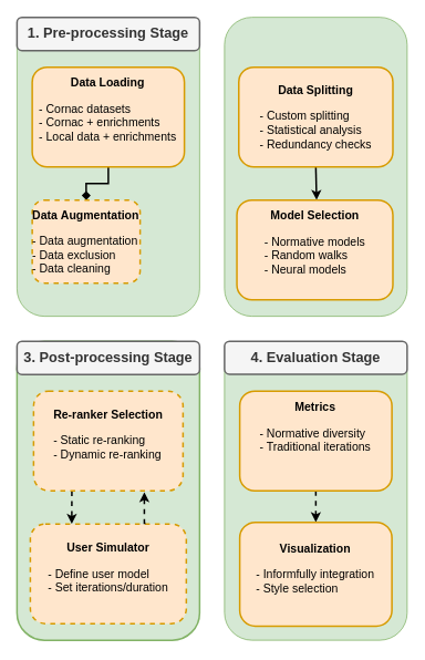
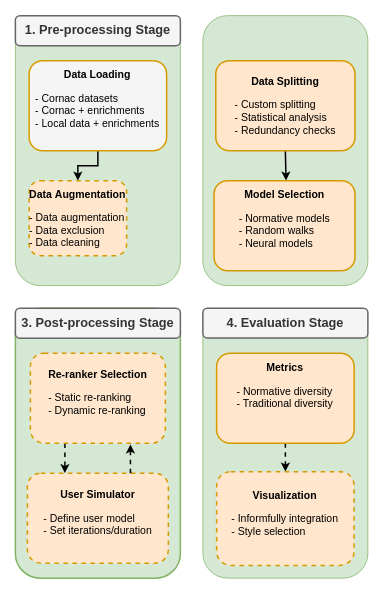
- <mxCell id="22" value="&lt;font style=&quot;font-size: 14px&quot;&gt;&lt;b&gt;Data Loading&lt;/b&gt;&lt;/font&gt;&lt;br&gt;&lt;br&gt;&lt;div style=&quot;text-align: left&quot;&gt;&lt;div&gt;&lt;span style=&quot;background-color: transparent; color: light-dark(rgb(0, 0, 0), rgb(255, 255, 255));&quot;&gt;&lt;font style=&quot;font-size: 14px;&quot;&gt;- Cornac datasets&lt;/font&gt;&lt;/span&gt;&lt;/div&gt;&lt;div&gt;&lt;font style=&quot;font-size: 14px;&quot;&gt;- Cornac + enrichments&lt;/font&gt;&lt;/div&gt;&lt;div&gt;&lt;font style=&quot;font-size: 14px;&quot;&gt;- Local data + enrichments&lt;/font&gt;&lt;/div&gt;&lt;div&gt;&lt;font style=&quot;font-size: 14px;&quot;&gt;&lt;br&gt;&lt;/font&gt;&lt;/div&gt;&lt;/div&gt;" style="rounded=1;whiteSpace=wrap;html=1;fillColor=#ffe6cc;strokeColor=#d79b00;strokeWidth=2;" parent="17" vertex="1"><mxGeometry x="18.333" y="60" width="183.333" height="120" as="geometry" /></mxCell>
+ <mxCell id="22" value="&lt;font style=&quot;font-size: 14px&quot;&gt;&lt;b&gt;Data Loading&lt;/b&gt;&lt;/font&gt;&lt;br&gt;&lt;br&gt;&lt;div style=&quot;text-align: left&quot;&gt;&lt;div&gt;&lt;span style=&quot;background-color: transparent; color: light-dark(rgb(0, 0, 0), rgb(255, 255, 255));&quot;&gt;&lt;font style=&quot;font-size: 14px;&quot;&gt;- Cornac datasets&lt;/font&gt;&lt;/span&gt;&lt;/div&gt;&lt;div&gt;&lt;font style=&quot;font-size: 14px;&quot;&gt;- Cornac + enrichments&lt;/font&gt;&lt;/div&gt;&lt;div&gt;&lt;font style=&quot;font-size: 14px;&quot;&gt;- Local data + enrichments&lt;/font&gt;&lt;/div&gt;&lt;div&gt;&lt;font style=&quot;font-size: 14px;&quot;&gt;&lt;br&gt;&lt;/font&gt;&lt;/div&gt;&lt;/div&gt;" style="rounded=1;whiteSpace=wrap;html=1;fillColor=#f5f5f5;strokeColor=#d79b00;strokeWidth=2;" parent="17" vertex="1"><mxGeometry x="18.333" y="60" width="183.333" height="120" as="geometry" /></mxCell>
- <mxCell id="21" style="edgeStyle=orthogonalEdgeStyle;rounded=0;orthogonalLoop=1;jettySize=auto;html=1;exitX=0.5;exitY=1;exitDx=0;exitDy=0;entryX=0.5;entryY=0;entryDx=0;entryDy=0;strokeWidth=2;endArrow=diamond;" parent="17" source="22" target="23" edge="1"><mxGeometry relative="1" as="geometry" /></mxCell>
+ <mxCell id="21" style="edgeStyle=orthogonalEdgeStyle;rounded=0;orthogonalLoop=1;jettySize=auto;html=1;exitX=0.5;exitY=1;exitDx=0;exitDy=0;entryX=0.5;entryY=0;entryDx=0;entryDy=0;strokeWidth=2;" parent="17" source="22" target="23" edge="1"><mxGeometry relative="1" as="geometry" /></mxCell>
- <mxCell id="15" value="&lt;font style=&quot;font-weight: bold ; font-size: 14px&quot;&gt;Metrics&lt;/font&gt;&lt;br&gt;&lt;br&gt;&lt;div style=&quot;text-align: left&quot;&gt;&lt;span style=&quot;background-color: transparent; color: light-dark(rgb(0, 0, 0), rgb(255, 255, 255));&quot;&gt;&lt;font style=&quot;font-size: 14px;&quot;&gt;- Normative diversity&lt;/font&gt;&lt;/span&gt;&lt;/div&gt;&lt;div style=&quot;text-align: left&quot;&gt;&lt;span style=&quot;font-size: 14px;&quot;&gt;- Traditional iterations&lt;/span&gt;&lt;/div&gt;&lt;div style=&quot;text-align: left&quot;&gt;&lt;span style=&quot;font-size: 14px;&quot;&gt;&lt;br&gt;&lt;/span&gt;&lt;/div&gt;&lt;div style=&quot;text-align: left&quot;&gt;&lt;span style=&quot;font-size: 14px;&quot;&gt;&lt;br&gt;&lt;/span&gt;&lt;/div&gt;" style="rounded=1;whiteSpace=wrap;html=1;fillColor=#ffe6cc;strokeColor=#d79b00;strokeWidth=2;" parent="10" vertex="1"><mxGeometry x="18.333" y="60" width="183.333" height="120" as="geometry" /></mxCell>
+ <mxCell id="15" value="&lt;font style=&quot;font-weight: bold ; font-size: 14px&quot;&gt;Metrics&lt;/font&gt;&lt;br&gt;&lt;br&gt;&lt;div style=&quot;text-align: left&quot;&gt;&lt;span style=&quot;background-color: transparent; color: light-dark(rgb(0, 0, 0), rgb(255, 255, 255));&quot;&gt;&lt;font style=&quot;font-size: 14px;&quot;&gt;- Normative diversity&lt;/font&gt;&lt;/span&gt;&lt;/div&gt;&lt;div style=&quot;text-align: left&quot;&gt;&lt;span style=&quot;font-size: 14px;&quot;&gt;- Traditional diversity&lt;/span&gt;&lt;/div&gt;&lt;div style=&quot;text-align: left&quot;&gt;&lt;span style=&quot;font-size: 14px;&quot;&gt;&lt;br&gt;&lt;/span&gt;&lt;/div&gt;&lt;div style=&quot;text-align: left&quot;&gt;&lt;span style=&quot;font-size: 14px;&quot;&gt;&lt;br&gt;&lt;/span&gt;&lt;/div&gt;" style="rounded=1;whiteSpace=wrap;html=1;fillColor=#ffe6cc;strokeColor=#d79b00;strokeWidth=2;" parent="10" vertex="1"><mxGeometry x="18.333" y="60" width="183.333" height="120" as="geometry" /></mxCell>
- <mxCell id="16" value="&lt;font style=&quot;font-weight: bold ; font-size: 14px&quot;&gt;Visualization&lt;/font&gt;&lt;br&gt;&lt;br&gt;&lt;div style=&quot;text-align: left&quot;&gt;&lt;span style=&quot;background-color: transparent; color: light-dark(rgb(0, 0, 0), rgb(255, 255, 255));&quot;&gt;&lt;font style=&quot;font-size: 14px;&quot;&gt;-&amp;nbsp;&lt;/font&gt;&lt;/span&gt;&lt;span style=&quot;font-size: 14px; background-color: transparent; color: light-dark(rgb(0, 0, 0), rgb(255, 255, 255));&quot;&gt;Informfully integration&lt;/span&gt;&lt;/div&gt;&lt;div style=&quot;text-align: left&quot;&gt;&lt;span style=&quot;background-color: transparent; color: light-dark(rgb(0, 0, 0), rgb(255, 255, 255));&quot;&gt;&lt;font style=&quot;font-size: 14px;&quot;&gt;- Style selection&lt;/font&gt;&lt;/span&gt;&lt;/div&gt;&lt;div style=&quot;text-align: left&quot;&gt;&lt;span&gt;&lt;br&gt;&lt;/span&gt;&lt;/div&gt;" style="rounded=1;whiteSpace=wrap;html=1;fillColor=#ffe6cc;strokeColor=#d79b00;strokeWidth=2;dashed=0;" parent="10" vertex="1"><mxGeometry x="18.333" y="218" width="183.333" height="125" as="geometry" /></mxCell>
+ <mxCell id="16" value="&lt;font style=&quot;font-weight: bold ; font-size: 14px&quot;&gt;Visualization&lt;/font&gt;&lt;br&gt;&lt;br&gt;&lt;div style=&quot;text-align: left&quot;&gt;&lt;span style=&quot;background-color: transparent; color: light-dark(rgb(0, 0, 0), rgb(255, 255, 255));&quot;&gt;&lt;font style=&quot;font-size: 14px;&quot;&gt;-&amp;nbsp;&lt;/font&gt;&lt;/span&gt;&lt;span style=&quot;font-size: 14px; background-color: transparent; color: light-dark(rgb(0, 0, 0), rgb(255, 255, 255));&quot;&gt;Informfully integration&lt;/span&gt;&lt;/div&gt;&lt;div style=&quot;text-align: left&quot;&gt;&lt;span style=&quot;background-color: transparent; color: light-dark(rgb(0, 0, 0), rgb(255, 255, 255));&quot;&gt;&lt;font style=&quot;font-size: 14px;&quot;&gt;- Style selection&lt;/font&gt;&lt;/span&gt;&lt;/div&gt;&lt;div style=&quot;text-align: left&quot;&gt;&lt;span&gt;&lt;br&gt;&lt;/span&gt;&lt;/div&gt;" style="rounded=1;whiteSpace=wrap;html=1;fillColor=#ffe6cc;strokeColor=#d79b00;strokeWidth=2;dashed=1;" parent="10" vertex="1"><mxGeometry x="18.333" y="218" width="183.333" height="125" as="geometry" /></mxCell>
